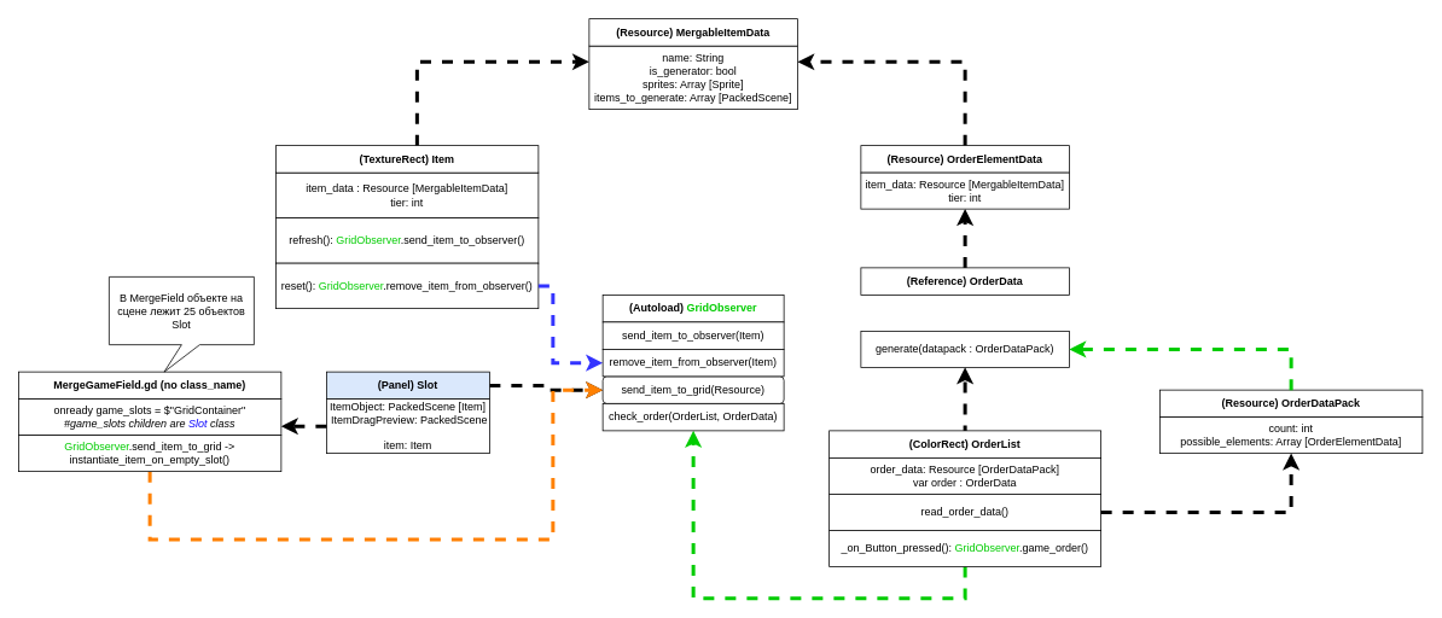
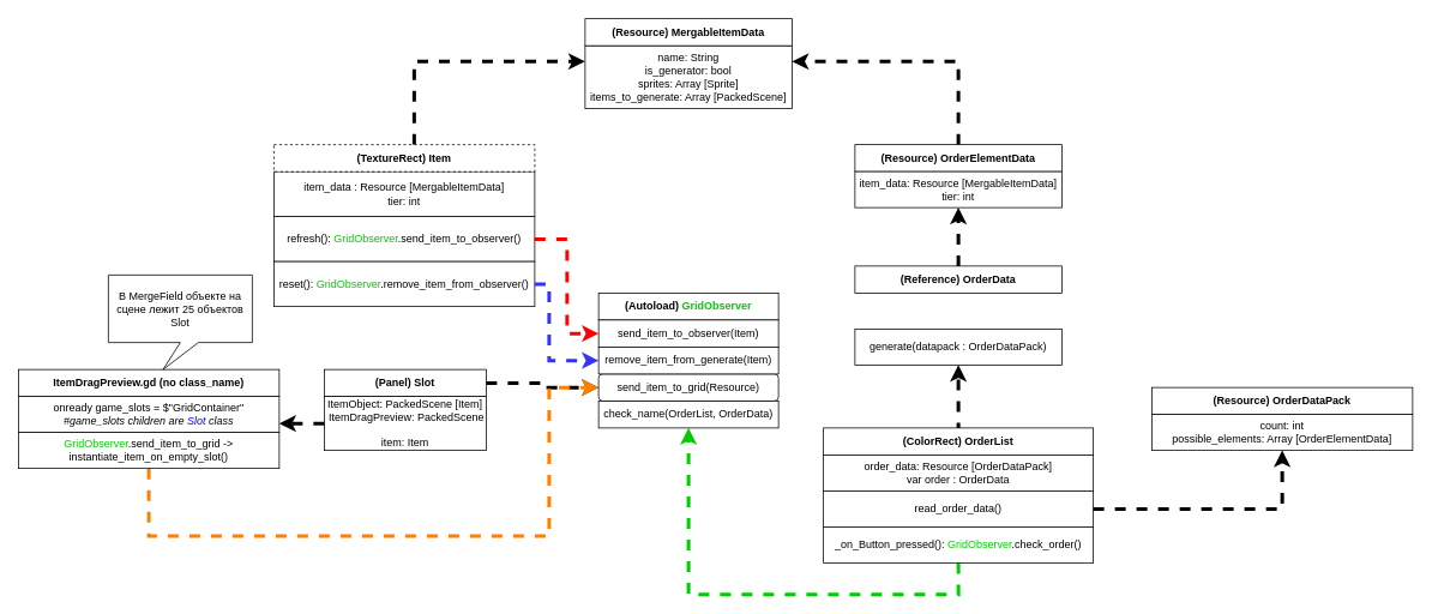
- <mxCell id="19" value="&lt;b&gt;(TextureRect) Item&lt;/b&gt;" style="rounded=0;whiteSpace=wrap;html=1;" parent="17" vertex="1"><mxGeometry width="290" height="30" as="geometry" /></mxCell>
+ <mxCell id="19" value="&lt;b&gt;(TextureRect) Item&lt;/b&gt;" style="rounded=0;whiteSpace=wrap;html=1;dashed=1;" parent="17" vertex="1"><mxGeometry width="290" height="30" as="geometry" /></mxCell>
+ <mxCell id="9" style="edgeStyle=orthogonalEdgeStyle;rounded=0;orthogonalLoop=1;jettySize=auto;html=1;entryX=0;entryY=0.5;entryDx=0;entryDy=0;dashed=1;strokeWidth=4;strokeColor=#FF0000;" parent="1" source="20" target="38" edge="1"><mxGeometry relative="1" as="geometry"><Array as="points"><mxPoint x="630" y="265" /><mxPoint x="630" y="370" /></Array></mxGeometry></mxCell>
- <mxCell id="48" style="edgeStyle=orthogonalEdgeStyle;rounded=0;orthogonalLoop=1;jettySize=auto;html=1;entryX=1;entryY=0.5;entryDx=0;entryDy=0;strokeWidth=4;dashed=1;strokeColor=#00CC00;" edge="1" parent="1" source="45" target="43"><mxGeometry relative="1" as="geometry"><Array as="points"><mxPoint x="1425" y="385" /></Array></mxGeometry></mxCell>
- <mxCell id="39" value="remove_item_from_observer(Item)" style="rounded=0;whiteSpace=wrap;html=1;" parent="35" vertex="1"><mxGeometry y="60" width="200" height="30" as="geometry" /></mxCell>
+ <mxCell id="39" value="remove_item_from_generate(Item)" style="rounded=0;whiteSpace=wrap;html=1;" parent="35" vertex="1"><mxGeometry y="60" width="200" height="30" as="geometry" /></mxCell>
- <mxCell id="11" value="&lt;b&gt;MergeGameField.gd (no class_name)&lt;/b&gt;" style="rounded=0;whiteSpace=wrap;html=1;" parent="10" vertex="1"><mxGeometry width="290" height="30" as="geometry" /></mxCell>
+ <mxCell id="11" value="&lt;b&gt;ItemDragPreview.gd (no class_name)&lt;/b&gt;" style="rounded=0;whiteSpace=wrap;html=1;" parent="10" vertex="1"><mxGeometry width="290" height="30" as="geometry" /></mxCell>
- <mxCell id="15" value="&lt;b&gt;(Panel) Slot&lt;/b&gt;" style="rounded=0;whiteSpace=wrap;html=1;fillColor=#dae8fc;" parent="14" vertex="1"><mxGeometry width="180" height="30" as="geometry" /></mxCell>
+ <mxCell id="15" value="&lt;b&gt;(Panel) Slot&lt;/b&gt;" style="rounded=0;whiteSpace=wrap;html=1;" parent="14" vertex="1"><mxGeometry width="180" height="30" as="geometry" /></mxCell>
- <mxCell id="40" value="check_order(OrderList, OrderData)" style="rounded=0;whiteSpace=wrap;html=1;" parent="35" vertex="1"><mxGeometry y="120" width="200" height="30" as="geometry" /></mxCell>
+ <mxCell id="40" value="check_name(OrderList, OrderData)" style="rounded=0;whiteSpace=wrap;html=1;" parent="35" vertex="1"><mxGeometry y="120" width="200" height="30" as="geometry" /></mxCell>
- <mxCell id="34" value="_on_Button_pressed(): &lt;font color=&quot;#00cc00&quot;&gt;GridObserver&lt;/font&gt;.game_order()" style="rounded=0;whiteSpace=wrap;html=1;" parent="30" vertex="1"><mxGeometry y="110" width="300" height="40" as="geometry" /></mxCell>
+ <mxCell id="34" value="_on_Button_pressed(): &lt;font color=&quot;#00cc00&quot;&gt;GridObserver&lt;/font&gt;.check_order()" style="rounded=0;whiteSpace=wrap;html=1;" parent="30" vertex="1"><mxGeometry y="110" width="300" height="40" as="geometry" /></mxCell>
